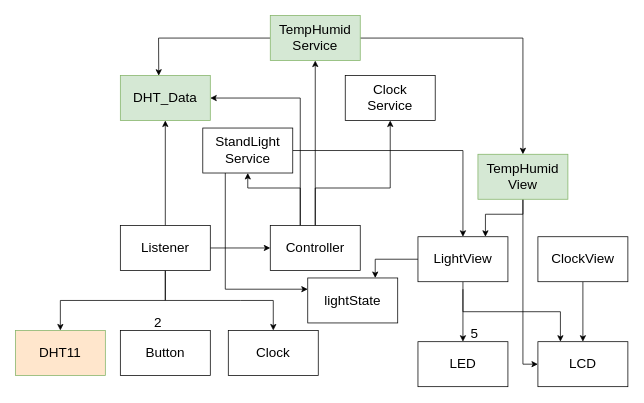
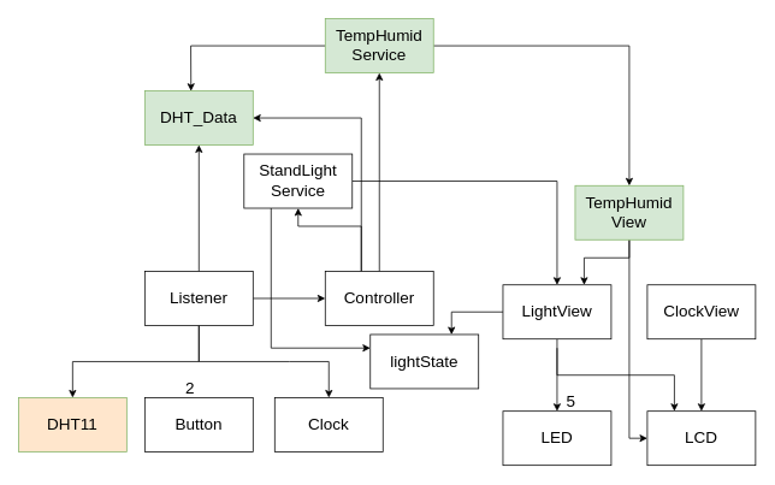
- <mxCell id="25" value="Clock&lt;br&gt;Service" style="whiteSpace=wrap;html=1;fontSize=18;" parent="1" vertex="1"><mxGeometry x="460" y="100" width="120" height="60" as="geometry" /></mxCell>
- <mxCell id="12" style="edgeStyle=none;rounded=0;html=1;entryX=0.5;entryY=1;entryDx=0;entryDy=0;" parent="1" source="13" target="25" edge="1"><mxGeometry relative="1" as="geometry"><Array as="points"><mxPoint x="420" y="250" /><mxPoint x="520" y="250" /></Array></mxGeometry></mxCell>
